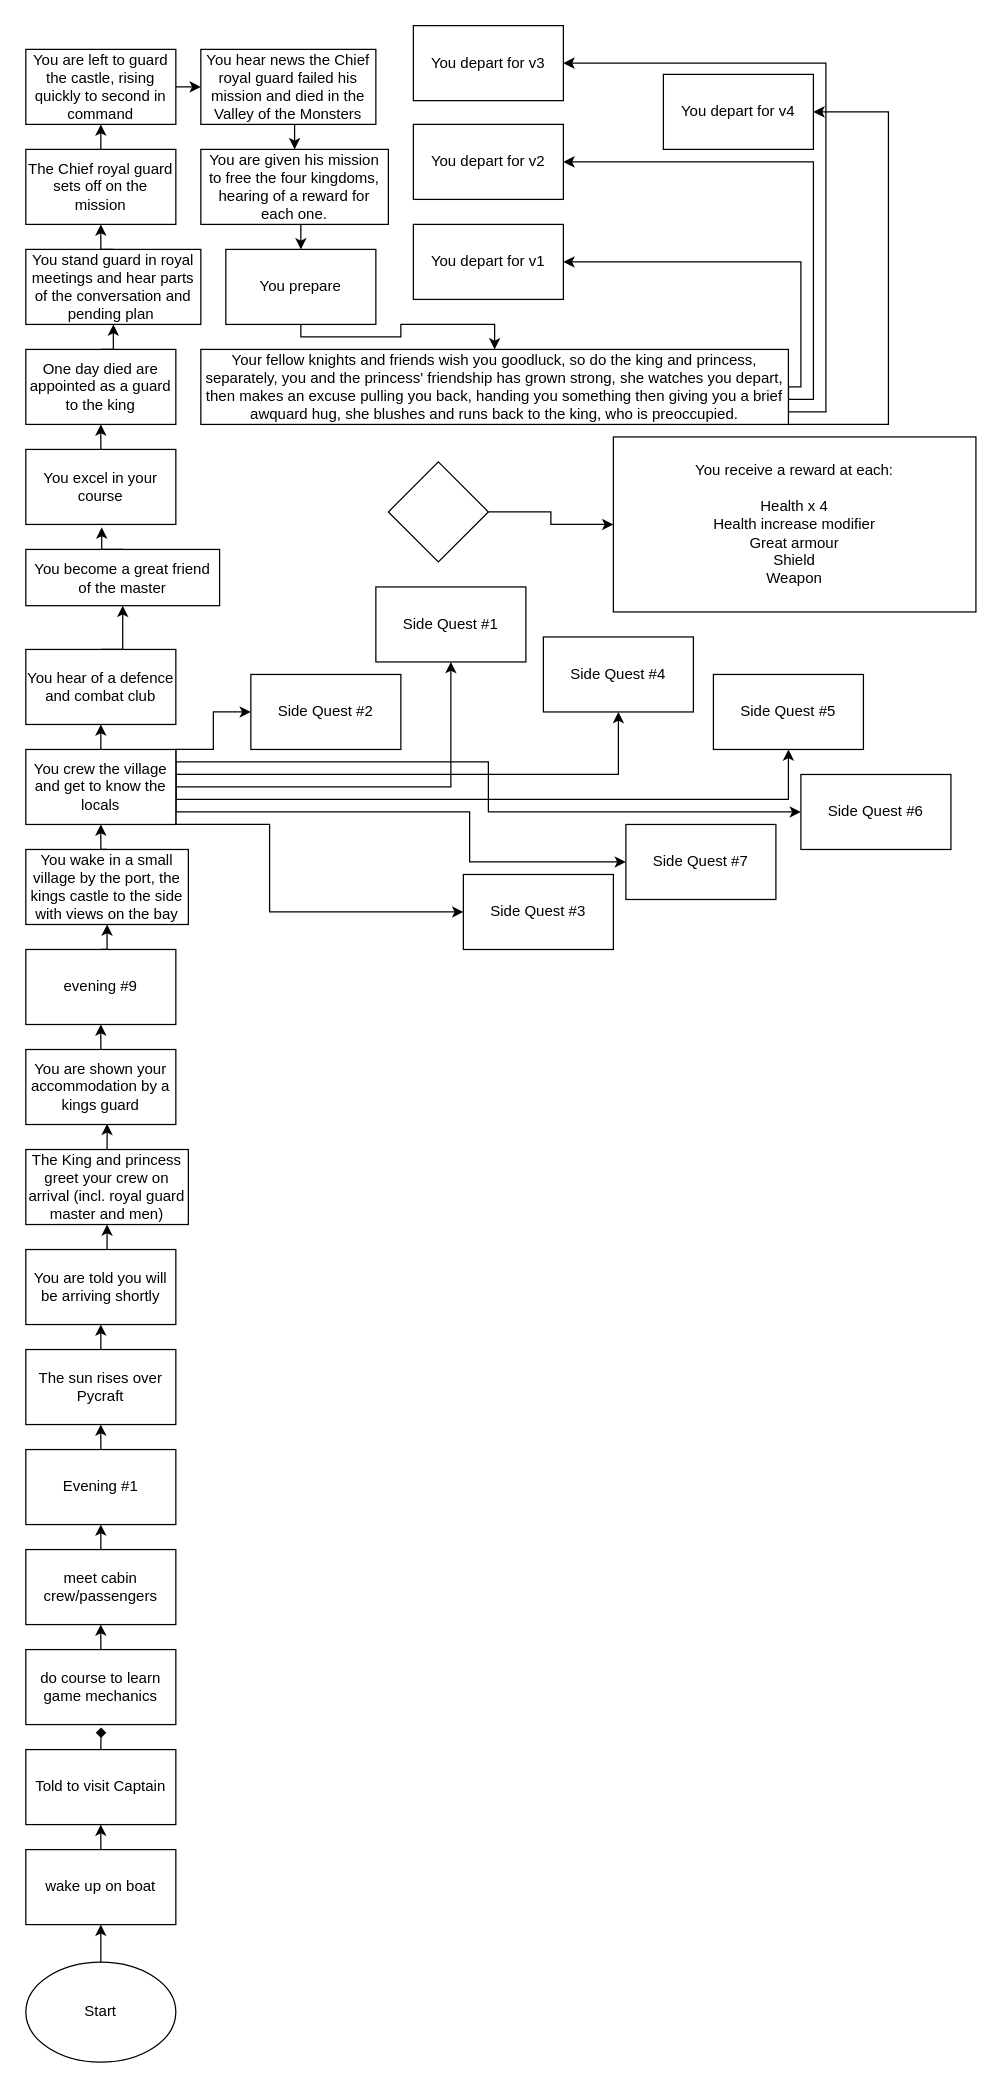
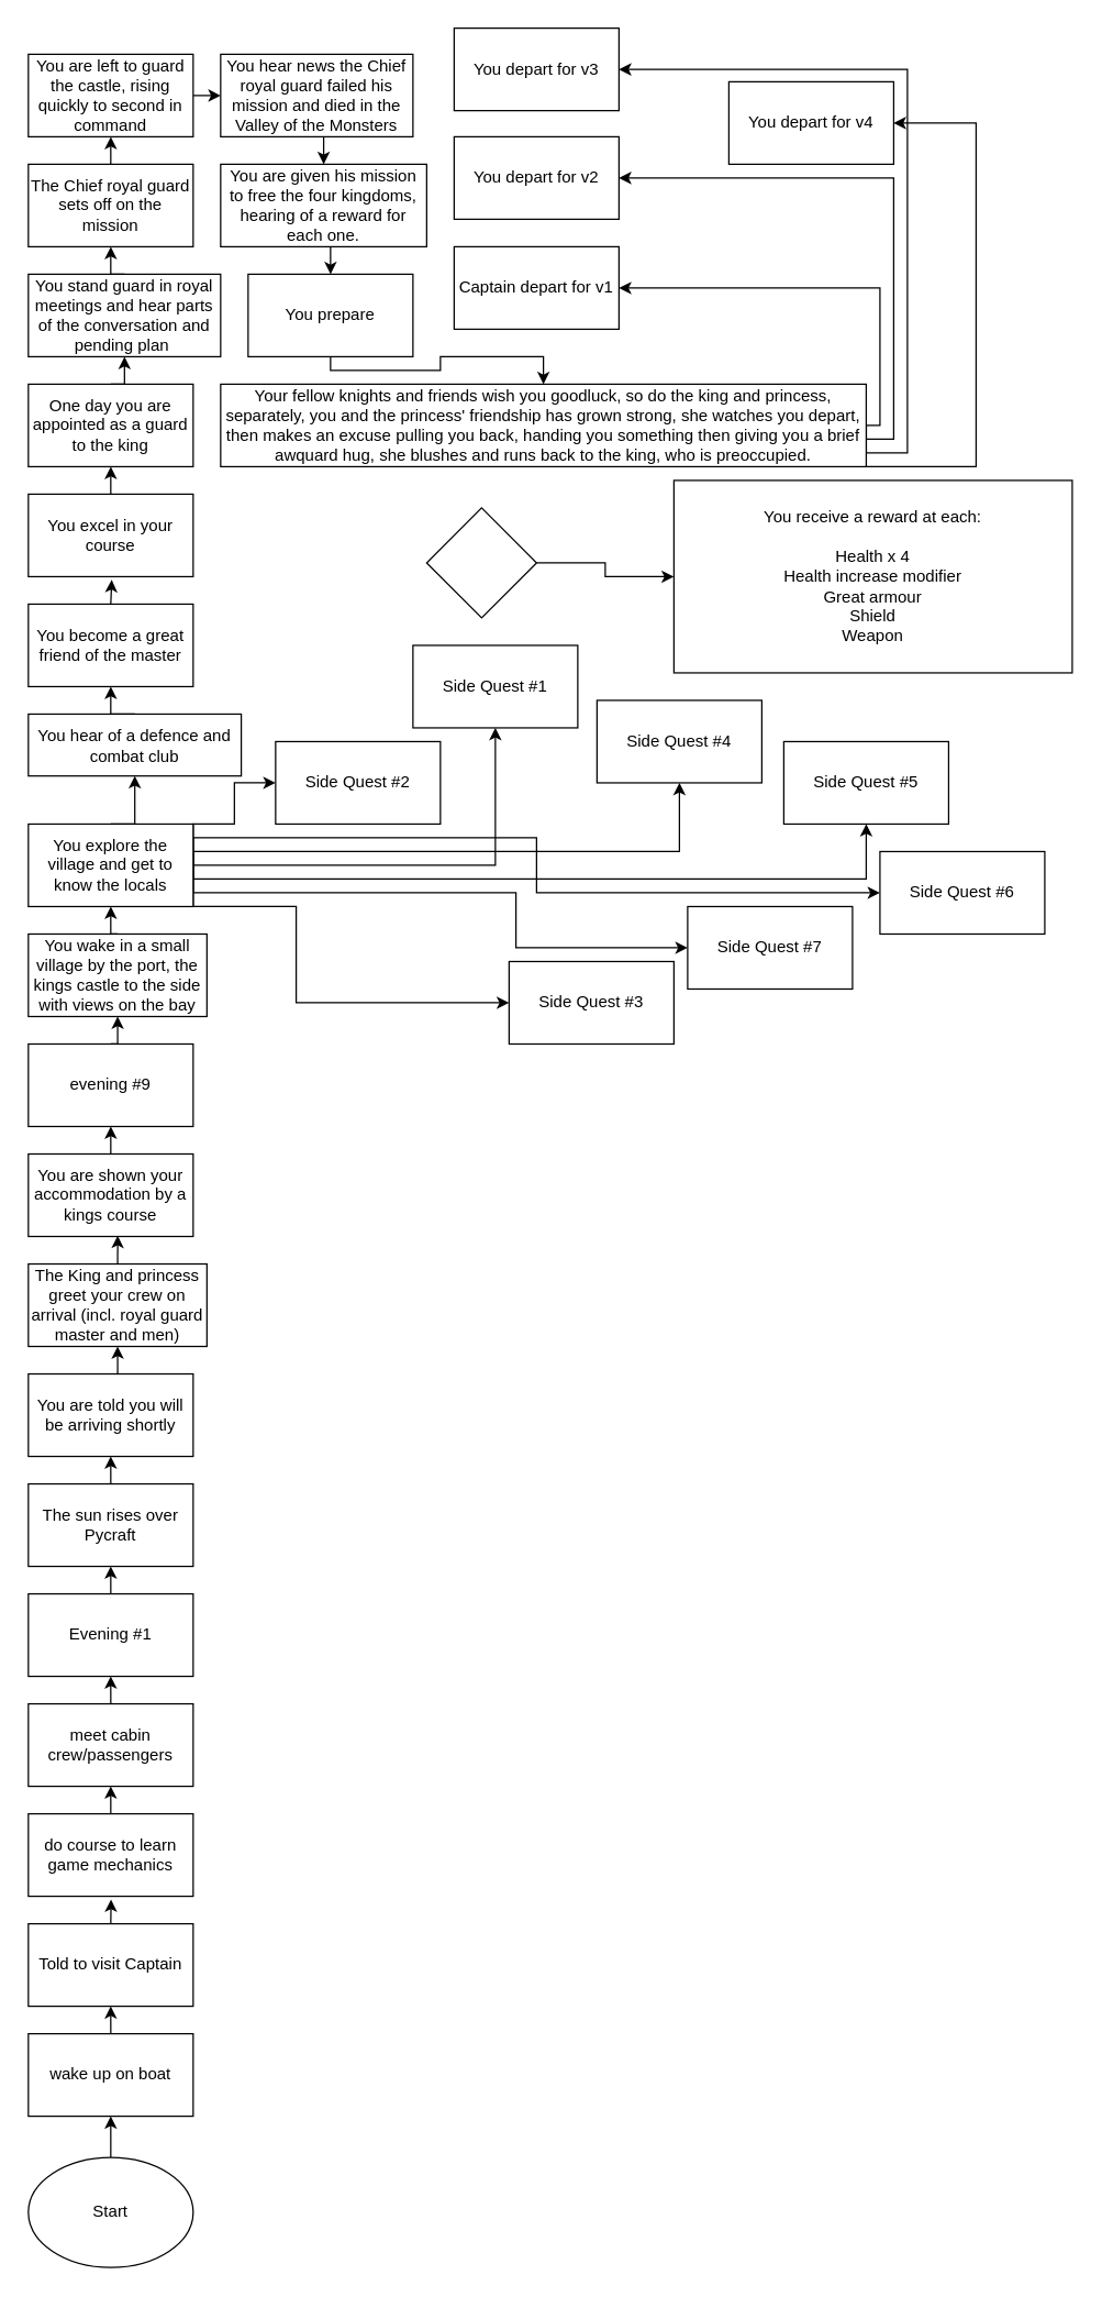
- <mxCell id="67" value="You depart for v1" style="rounded=0;whiteSpace=wrap;html=1;" vertex="1" parent="1"><mxGeometry x="330" y="179" width="120" height="60" as="geometry" /></mxCell>
+ <mxCell id="67" value="Captain depart for v1" style="rounded=0;whiteSpace=wrap;html=1;" vertex="1" parent="1"><mxGeometry x="330" y="179" width="120" height="60" as="geometry" /></mxCell>
- <mxCell id="49" value="One day died are appointed as a guard to the king" style="rounded=0;whiteSpace=wrap;html=1;" vertex="1" parent="1"><mxGeometry y="279" width="120" height="60" as="geometry" x="20" /></mxCell>
+ <mxCell id="49" value="One day you are appointed as a guard to the king" style="rounded=0;whiteSpace=wrap;html=1;" vertex="1" parent="1"><mxGeometry y="279" width="120" height="60" as="geometry" x="20" /></mxCell>
- <mxCell id="45" value="You become a great friend of the master" style="rounded=0;whiteSpace=wrap;html=1;" vertex="1" parent="1"><mxGeometry x="20" y="439" width="155" height="45" as="geometry" /></mxCell>
+ <mxCell id="45" value="You become a great friend of the master" style="rounded=0;whiteSpace=wrap;html=1;" vertex="1" parent="1"><mxGeometry y="439" width="120" height="60" as="geometry" x="20" /></mxCell>
- <mxCell id="36" value="You hear of a defence and combat club" style="rounded=0;whiteSpace=wrap;html=1;" vertex="1" parent="1"><mxGeometry y="519" width="120" height="60" as="geometry" x="20" /></mxCell>
+ <mxCell id="36" value="You hear of a defence and combat club" style="rounded=0;whiteSpace=wrap;html=1;" vertex="1" parent="1"><mxGeometry x="20" y="519" width="155" height="45" as="geometry" /></mxCell>
- <mxCell id="34" value="You crew the village and get to know the locals" style="rounded=0;whiteSpace=wrap;html=1;" vertex="1" parent="1"><mxGeometry y="599" width="120" height="60" as="geometry" x="20" /></mxCell>
+ <mxCell id="34" value="You explore the village and get to know the locals" style="rounded=0;whiteSpace=wrap;html=1;" vertex="1" parent="1"><mxGeometry y="599" width="120" height="60" as="geometry" x="20" /></mxCell>
- <mxCell id="21" value="You are shown your accommodation by a kings guard" style="rounded=0;whiteSpace=wrap;html=1;" vertex="1" parent="1"><mxGeometry y="839" width="120" height="60" as="geometry" x="20" /></mxCell>
+ <mxCell id="21" value="You are shown your accommodation by a kings course" style="rounded=0;whiteSpace=wrap;html=1;" vertex="1" parent="1"><mxGeometry y="839" width="120" height="60" as="geometry" x="20" /></mxCell>
- <mxCell id="6" style="edgeStyle=orthogonalEdgeStyle;rounded=0;orthogonalLoop=1;jettySize=auto;html=1;exitX=0.5;exitY=0;exitDx=0;exitDy=0;entryX=0.502;entryY=1.039;entryDx=0;entryDy=0;entryPerimeter=0;endArrow=diamond;" edge="1" parent="1" source="7" target="9"><mxGeometry relative="1" as="geometry" /></mxCell>
+ <mxCell id="6" style="edgeStyle=orthogonalEdgeStyle;rounded=0;orthogonalLoop=1;jettySize=auto;html=1;exitX=0.5;exitY=0;exitDx=0;exitDy=0;entryX=0.502;entryY=1.039;entryDx=0;entryDy=0;entryPerimeter=0;" edge="1" parent="1" source="7" target="9"><mxGeometry relative="1" as="geometry" /></mxCell>
